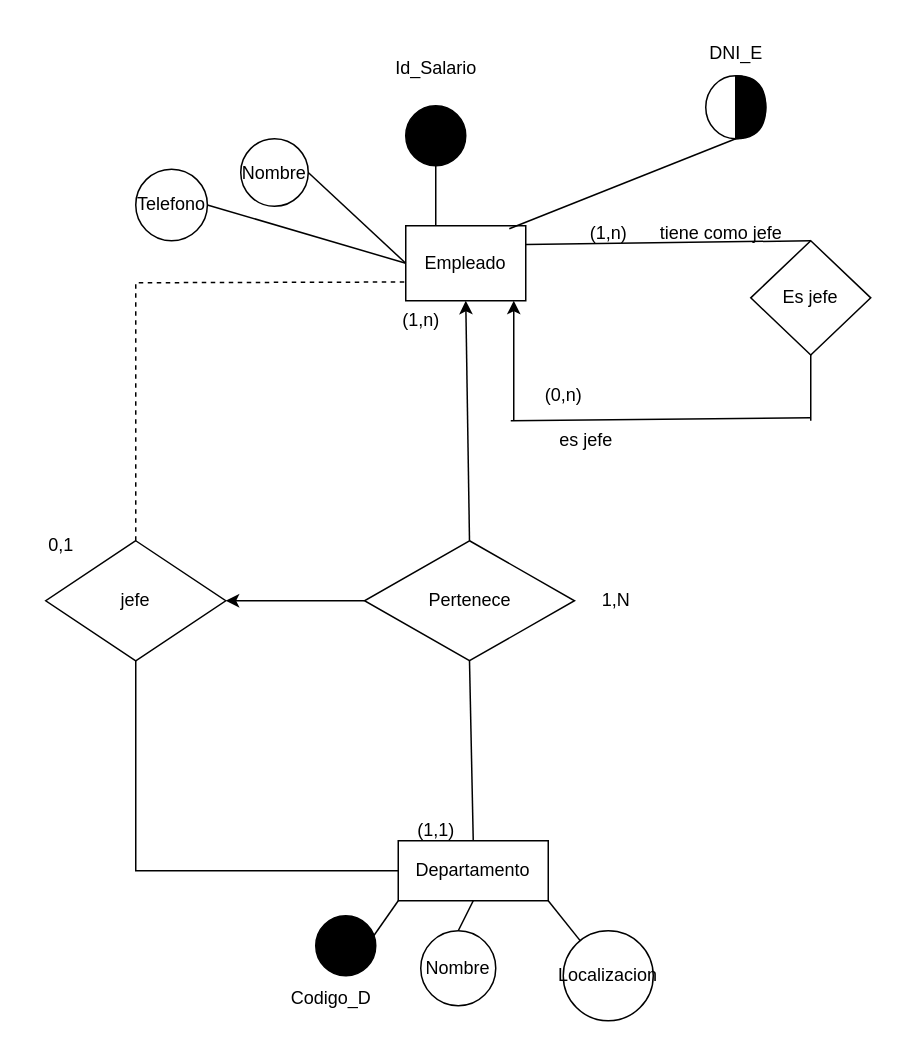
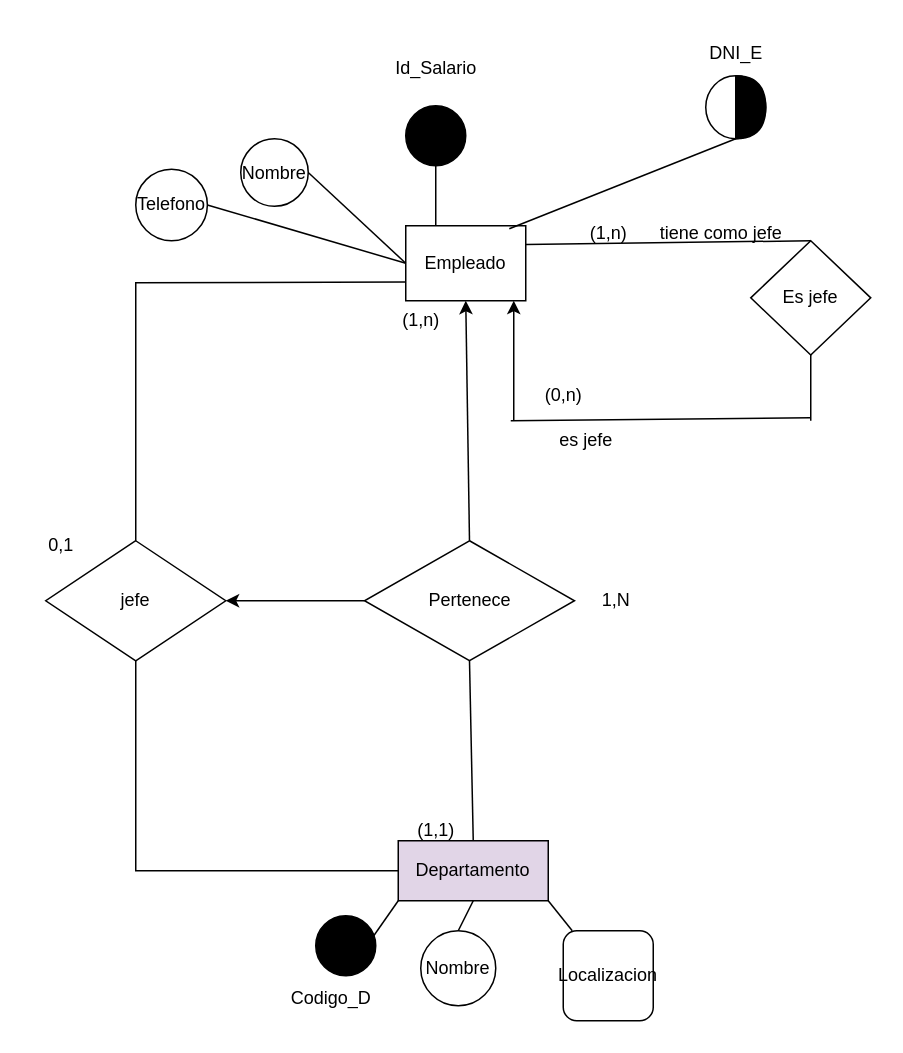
- <mxCell id="40" value="" style="endArrow=none;html=1;rounded=0;entryX=0;entryY=0.75;entryDx=0;entryDy=0;exitX=0.5;exitY=0;exitDx=0;exitDy=0;dashed=1;" edge="1" parent="1" source="38" target="2"><mxGeometry width="50" height="50" relative="1" as="geometry"><mxPoint x="155" y="260" as="sourcePoint" /><mxPoint x="205" y="210" as="targetPoint" /><Array as="points"><mxPoint x="90" y="188" /></Array></mxGeometry></mxCell>
+ <mxCell id="40" value="" style="endArrow=none;html=1;rounded=0;entryX=0;entryY=0.75;entryDx=0;entryDy=0;exitX=0.5;exitY=0;exitDx=0;exitDy=0;" edge="1" parent="1" source="38" target="2"><mxGeometry width="50" height="50" relative="1" as="geometry"><mxPoint x="155" y="260" as="sourcePoint" /><mxPoint x="205" y="210" as="targetPoint" /><Array as="points"><mxPoint x="90" y="188" /></Array></mxGeometry></mxCell>
- <mxCell id="4" value="Departamento" style="rounded=0;whiteSpace=wrap;html=1;" vertex="1" parent="1"><mxGeometry x="265" y="560" width="100" height="40" as="geometry" /></mxCell>
+ <mxCell id="4" value="Departamento" style="rounded=0;whiteSpace=wrap;html=1;fillColor=#e1d5e7;" vertex="1" parent="1"><mxGeometry x="265" y="560" width="100" height="40" as="geometry" /></mxCell>
- <mxCell id="30" value="Localizacion" style="ellipse;whiteSpace=wrap;html=1;aspect=fixed;" vertex="1" parent="1"><mxGeometry x="375" y="620" width="60" height="60" as="geometry" /></mxCell>
+ <mxCell id="30" value="Localizacion" style="whiteSpace=wrap;html=1;aspect=fixed;rounded=1;" vertex="1" parent="1"><mxGeometry x="375" y="620" width="60" height="60" as="geometry" /></mxCell>
